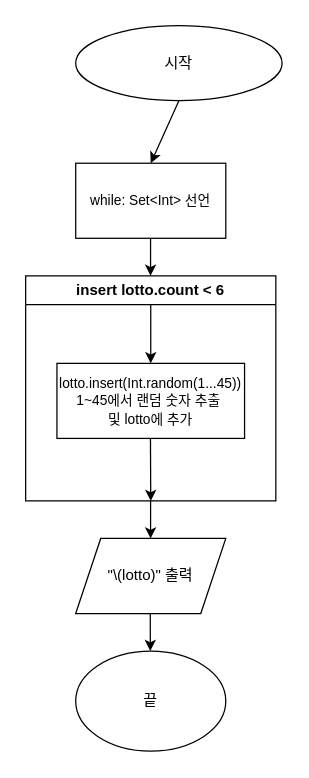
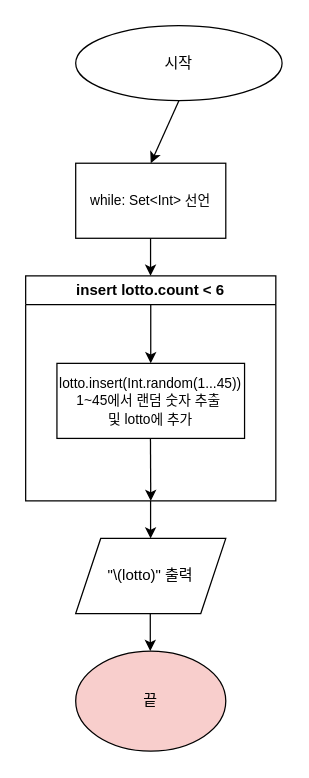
- <mxCell id="12" value="끝" style="ellipse;whiteSpace=wrap;html=1;" vertex="1" parent="1"><mxGeometry x="60" y="520" width="120" height="80" as="geometry" /></mxCell>
+ <mxCell id="12" value="끝" style="ellipse;whiteSpace=wrap;html=1;fillColor=#f8cecc;" vertex="1" parent="1"><mxGeometry x="60" y="520" width="120" height="80" as="geometry" /></mxCell>
